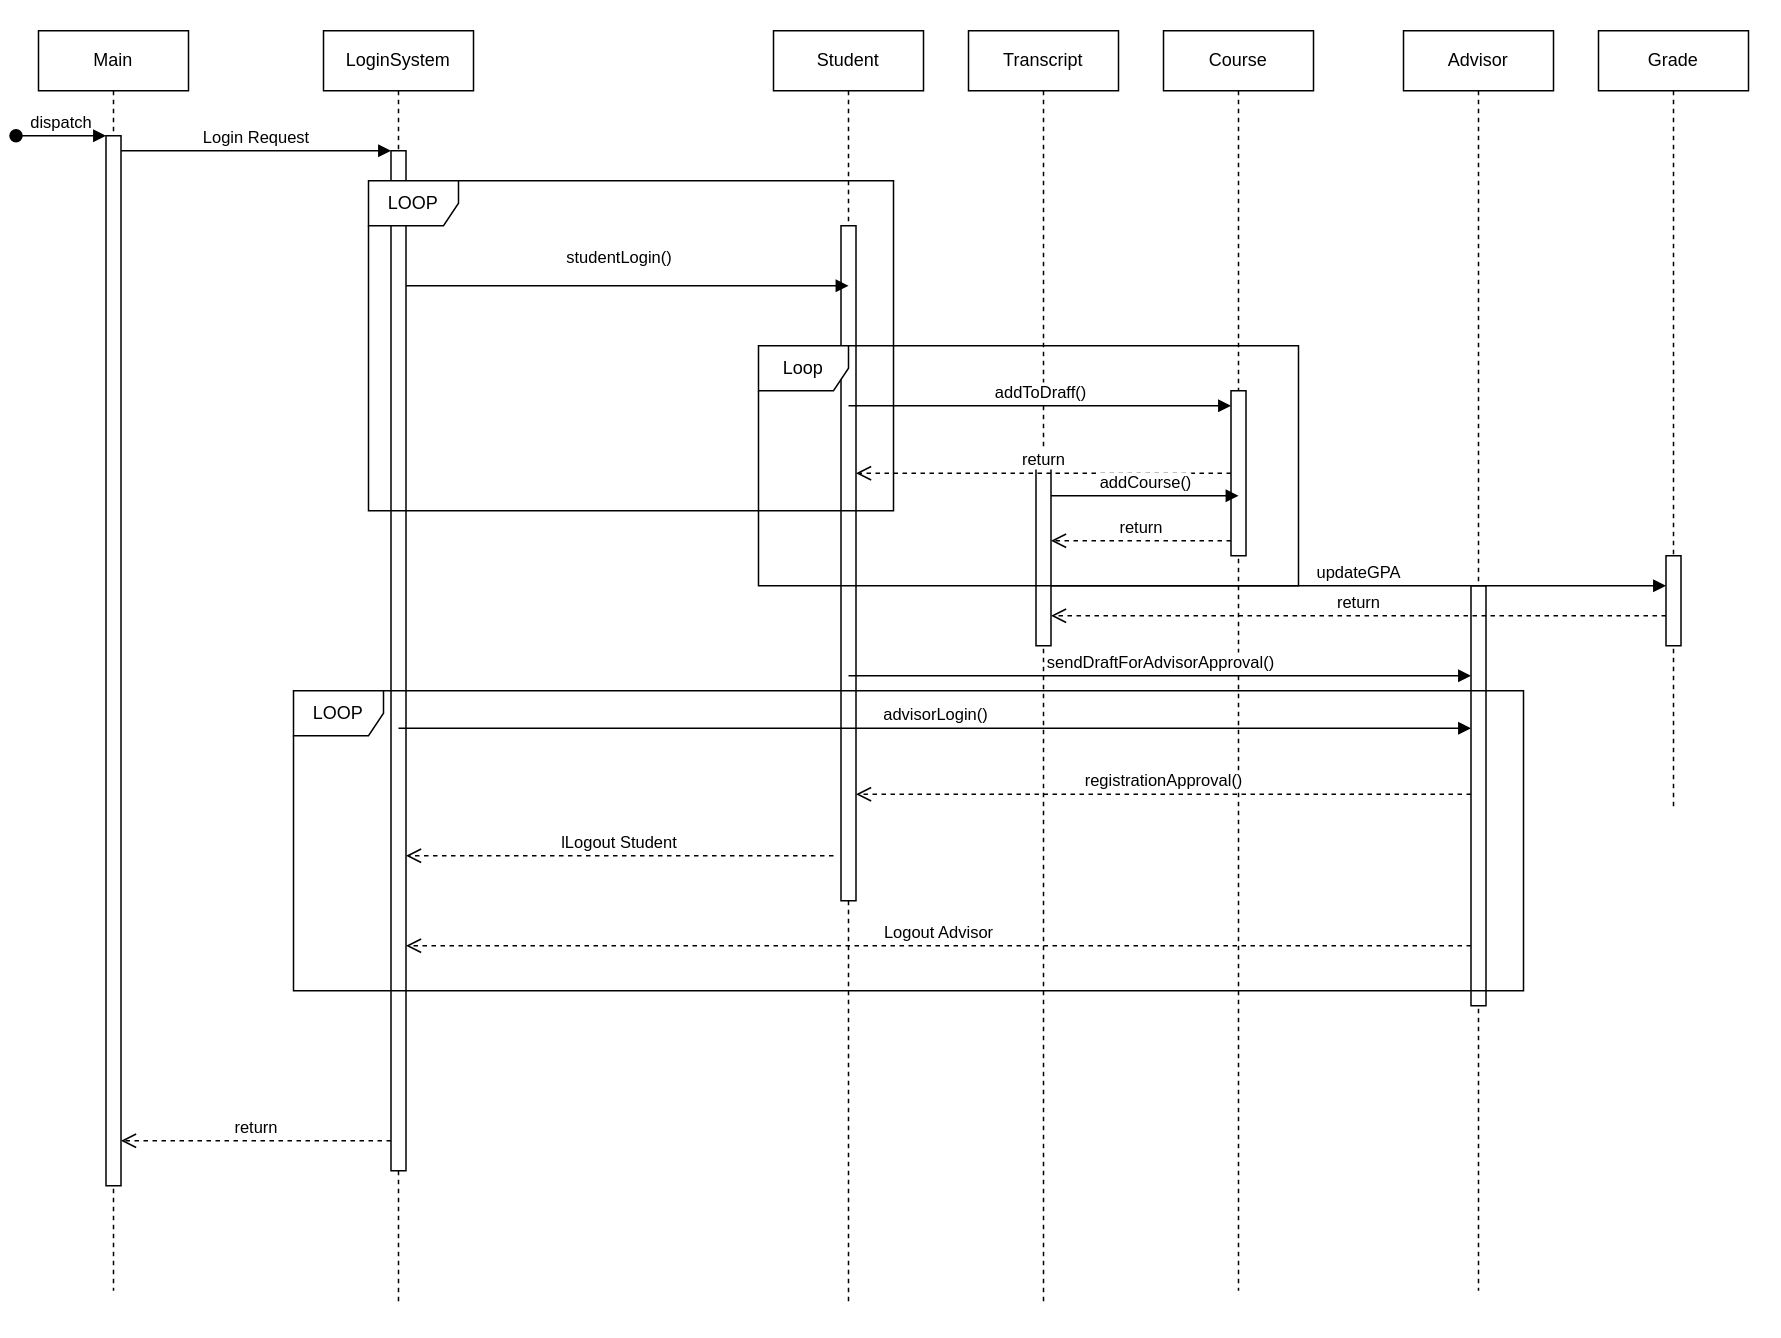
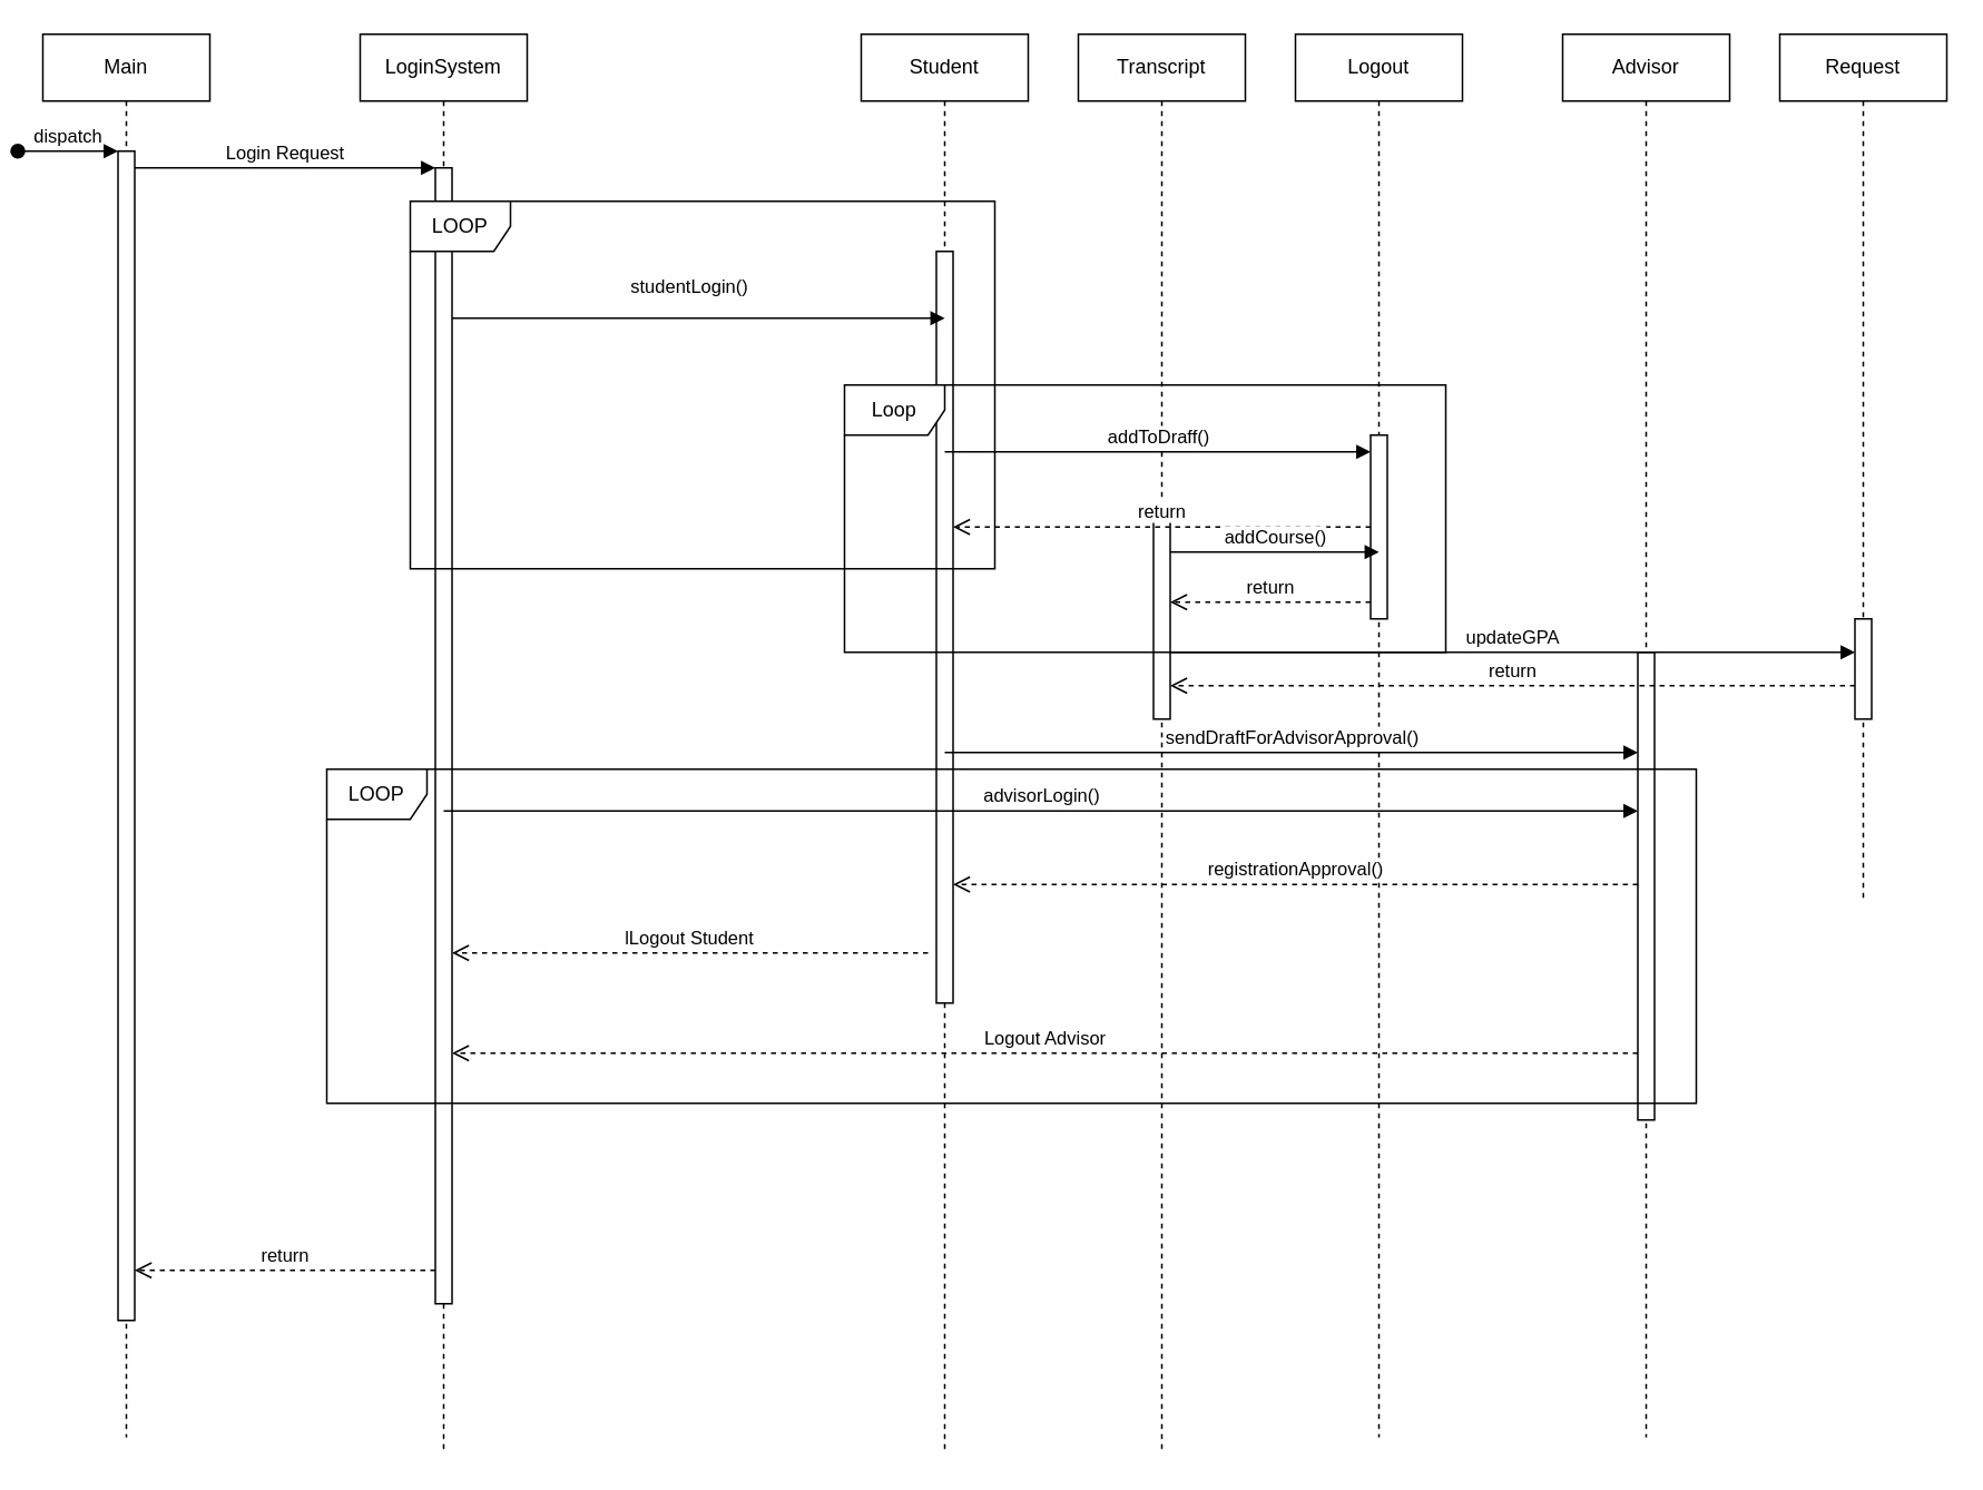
- <mxCell id="12" value="Course" style="shape=umlLifeline;perimeter=lifelinePerimeter;whiteSpace=wrap;html=1;container=1;dropTarget=0;collapsible=0;recursiveResize=0;outlineConnect=0;portConstraint=eastwest;newEdgeStyle={&quot;curved&quot;:0,&quot;rounded&quot;:0};" parent="1" vertex="1"><mxGeometry x="770" y="20" width="100" height="840" as="geometry" /></mxCell>
+ <mxCell id="12" value="Logout" style="shape=umlLifeline;perimeter=lifelinePerimeter;whiteSpace=wrap;html=1;container=1;dropTarget=0;collapsible=0;recursiveResize=0;outlineConnect=0;portConstraint=eastwest;newEdgeStyle={&quot;curved&quot;:0,&quot;rounded&quot;:0};" parent="1" vertex="1"><mxGeometry x="770" y="20" width="100" height="840" as="geometry" /></mxCell>
- <mxCell id="16" value="Grade" style="shape=umlLifeline;perimeter=lifelinePerimeter;whiteSpace=wrap;html=1;container=1;dropTarget=0;collapsible=0;recursiveResize=0;outlineConnect=0;portConstraint=eastwest;newEdgeStyle={&quot;curved&quot;:0,&quot;rounded&quot;:0};" parent="1" vertex="1"><mxGeometry x="1060" y="20" width="100" height="520" as="geometry" /></mxCell>
+ <mxCell id="16" value="Request" style="shape=umlLifeline;perimeter=lifelinePerimeter;whiteSpace=wrap;html=1;container=1;dropTarget=0;collapsible=0;recursiveResize=0;outlineConnect=0;portConstraint=eastwest;newEdgeStyle={&quot;curved&quot;:0,&quot;rounded&quot;:0};" parent="1" vertex="1"><mxGeometry x="1060" y="20" width="100" height="520" as="geometry" /></mxCell>
